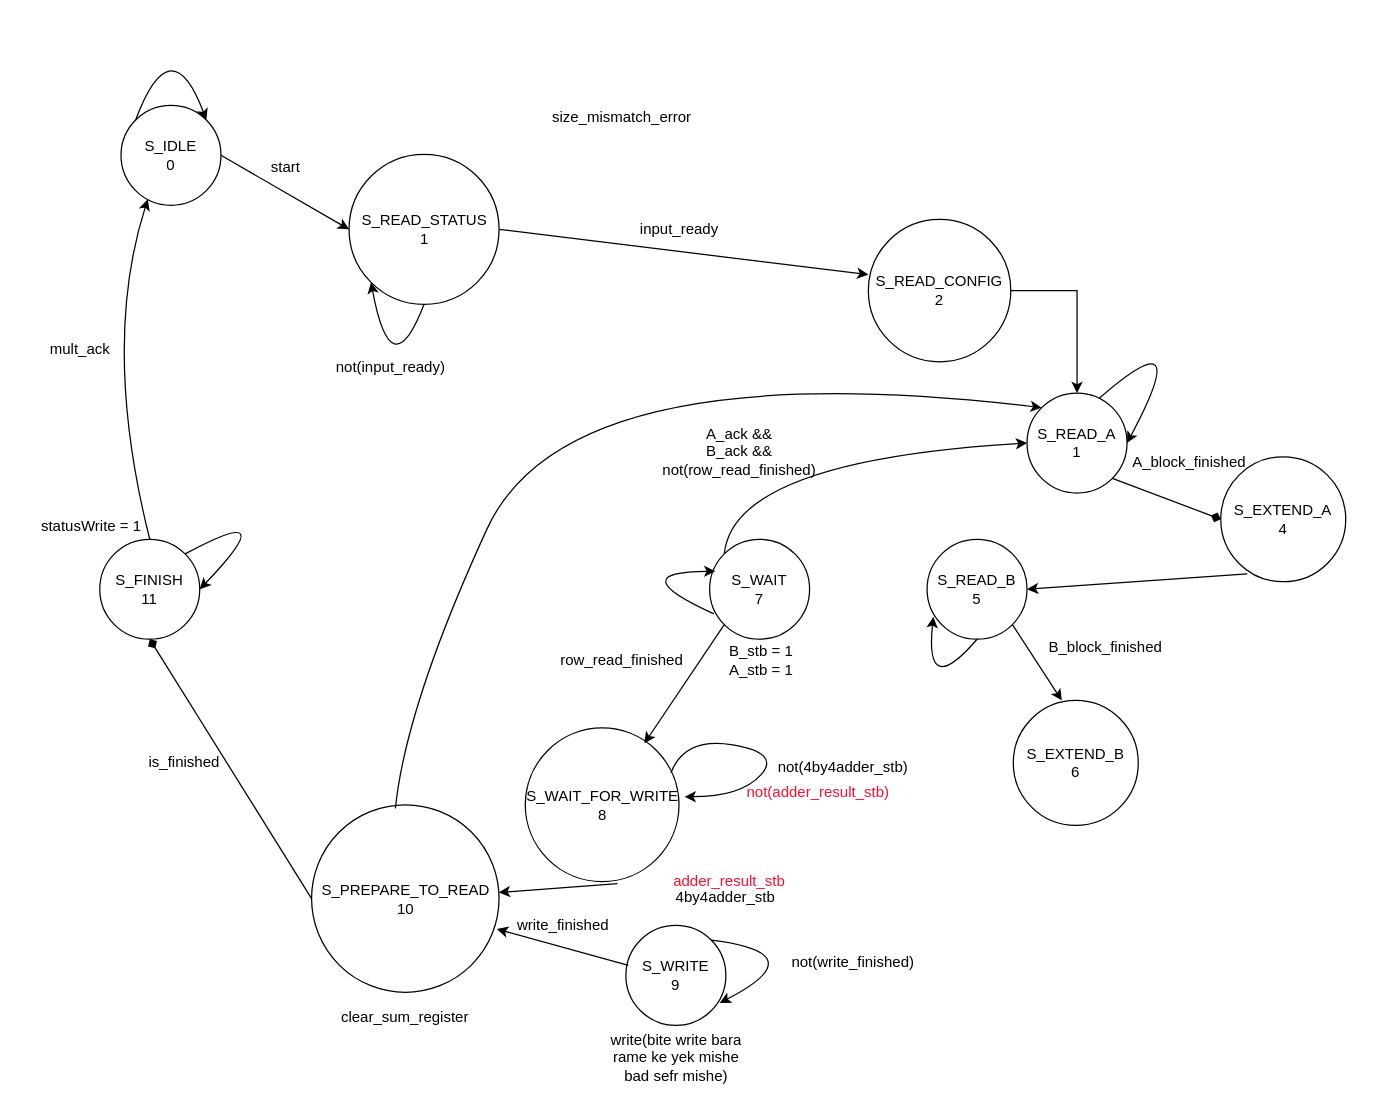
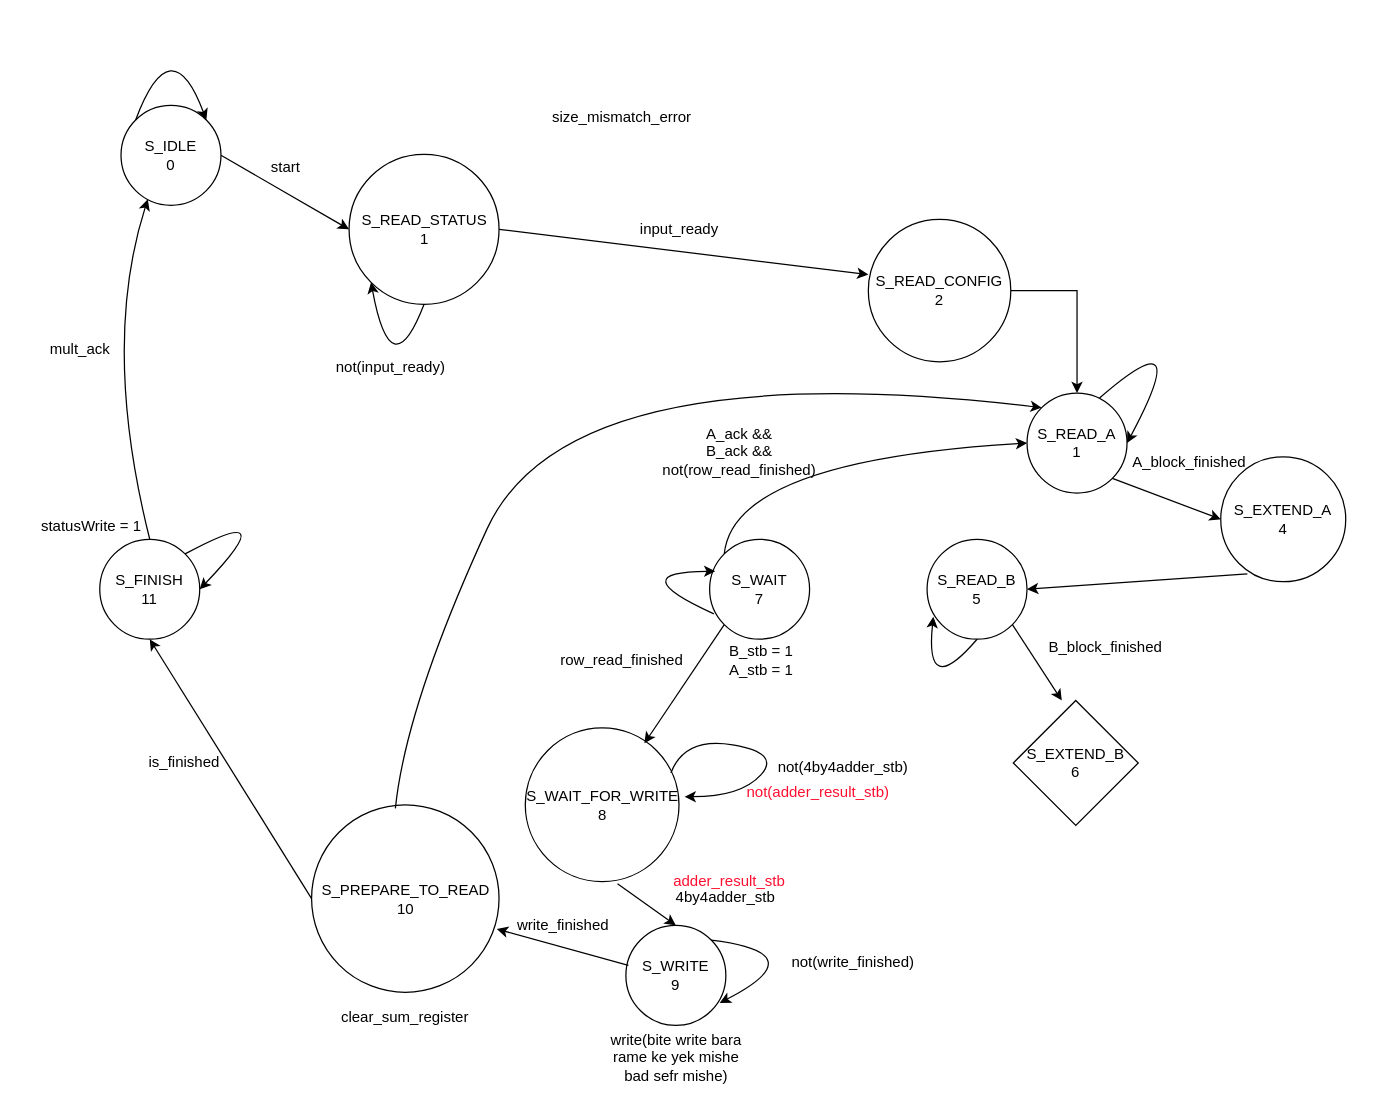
- <mxCell id="14" value="" style="endArrow=diamond;html=1;exitX=1;exitY=1;exitDx=0;exitDy=0;entryX=0;entryY=0.5;entryDx=0;entryDy=0;" parent="1" source="8" target="13" edge="1"><mxGeometry width="50" height="50" relative="1" as="geometry"><mxPoint x="907" y="430" as="sourcePoint" /><mxPoint x="957" y="380" as="targetPoint" /></mxGeometry></mxCell>
+ <mxCell id="14" value="" style="endArrow=classic;html=1;exitX=1;exitY=1;exitDx=0;exitDy=0;entryX=0;entryY=0.5;entryDx=0;entryDy=0;" parent="1" source="8" target="13" edge="1"><mxGeometry width="50" height="50" relative="1" as="geometry"><mxPoint x="907" y="430" as="sourcePoint" /><mxPoint x="957" y="380" as="targetPoint" /></mxGeometry></mxCell>
- <mxCell id="36" value="" style="endArrow=diamond;html=1;exitX=0;exitY=0.5;exitDx=0;exitDy=0;entryX=0.5;entryY=1;entryDx=0;entryDy=0;" parent="1" source="32" target="24" edge="1"><mxGeometry width="50" height="50" relative="1" as="geometry"><mxPoint x="327" y="650" as="sourcePoint" /><mxPoint x="377" y="600" as="targetPoint" /></mxGeometry></mxCell>
+ <mxCell id="36" value="" style="endArrow=classic;html=1;exitX=0;exitY=0.5;exitDx=0;exitDy=0;entryX=0.5;entryY=1;entryDx=0;entryDy=0;" parent="1" source="32" target="24" edge="1"><mxGeometry width="50" height="50" relative="1" as="geometry"><mxPoint x="327" y="650" as="sourcePoint" /><mxPoint x="377" y="600" as="targetPoint" /></mxGeometry></mxCell>
- <mxCell id="17" value="S_EXTEND_B&lt;br&gt;6" style="ellipse;whiteSpace=wrap;html=1;aspect=fixed;" parent="1" vertex="1"><mxGeometry x="810" y="560" width="100" height="100" as="geometry" /></mxCell>
+ <mxCell id="17" value="S_EXTEND_B&lt;br&gt;6" style="rhombus;whiteSpace=wrap;html=1;aspect=fixed;" parent="1" vertex="1"><mxGeometry x="810" y="560" width="100" height="100" as="geometry" /></mxCell>
- <mxCell id="29" value="" style="endArrow=classic;html=1;exitX=0.6;exitY=1.013;exitDx=0;exitDy=0;exitPerimeter=0;" parent="1" source="25" target="32" edge="1"><mxGeometry width="50" height="50" relative="1" as="geometry"><mxPoint x="615" y="720" as="sourcePoint" /><mxPoint x="665" y="670" as="targetPoint" /></mxGeometry></mxCell>
+ <mxCell id="29" value="" style="endArrow=classic;html=1;exitX=0.6;exitY=1.013;exitDx=0;exitDy=0;exitPerimeter=0;entryX=0.5;entryY=0;entryDx=0;entryDy=0;" parent="1" source="25" target="28" edge="1"><mxGeometry width="50" height="50" relative="1" as="geometry"><mxPoint x="615" y="720" as="sourcePoint" /><mxPoint x="665" y="670" as="targetPoint" /></mxGeometry></mxCell>
